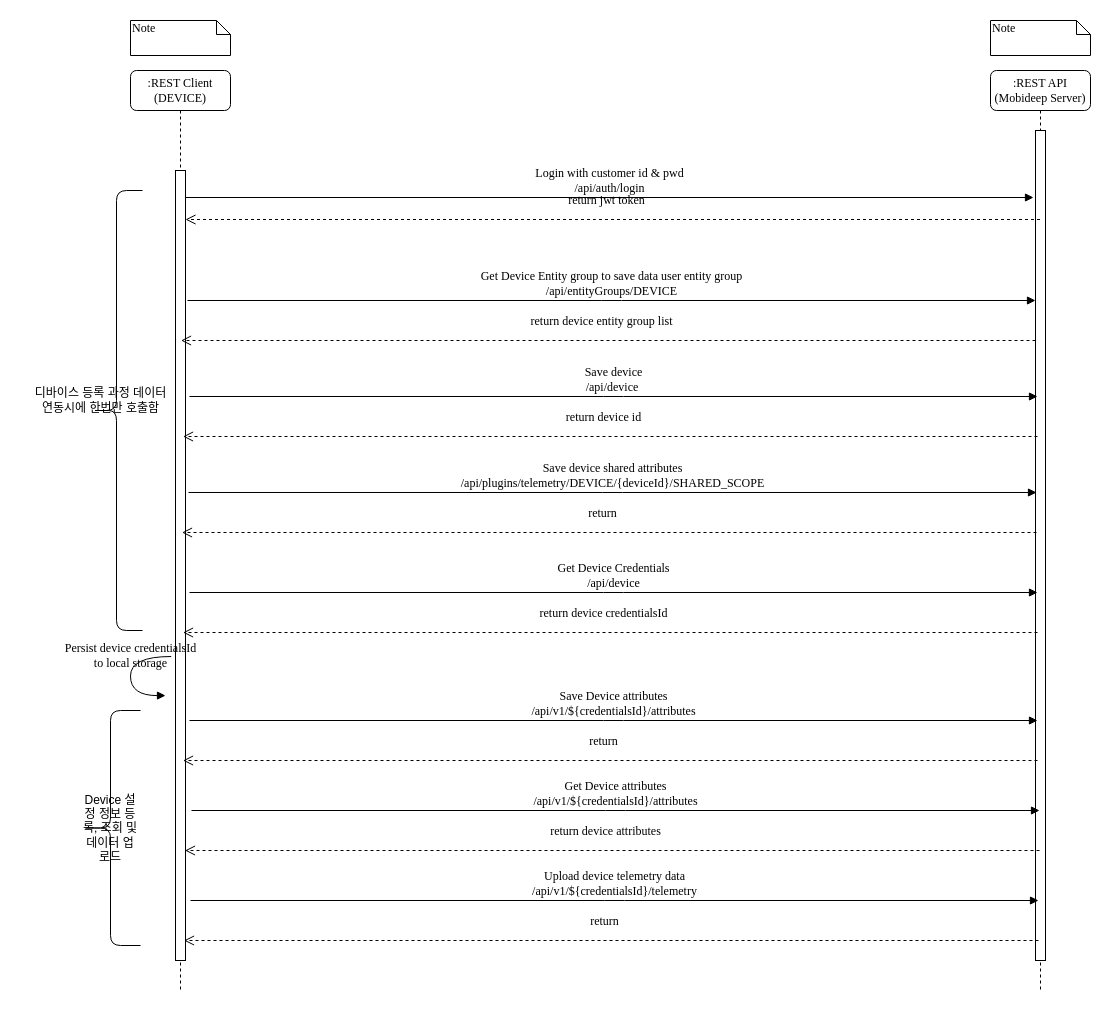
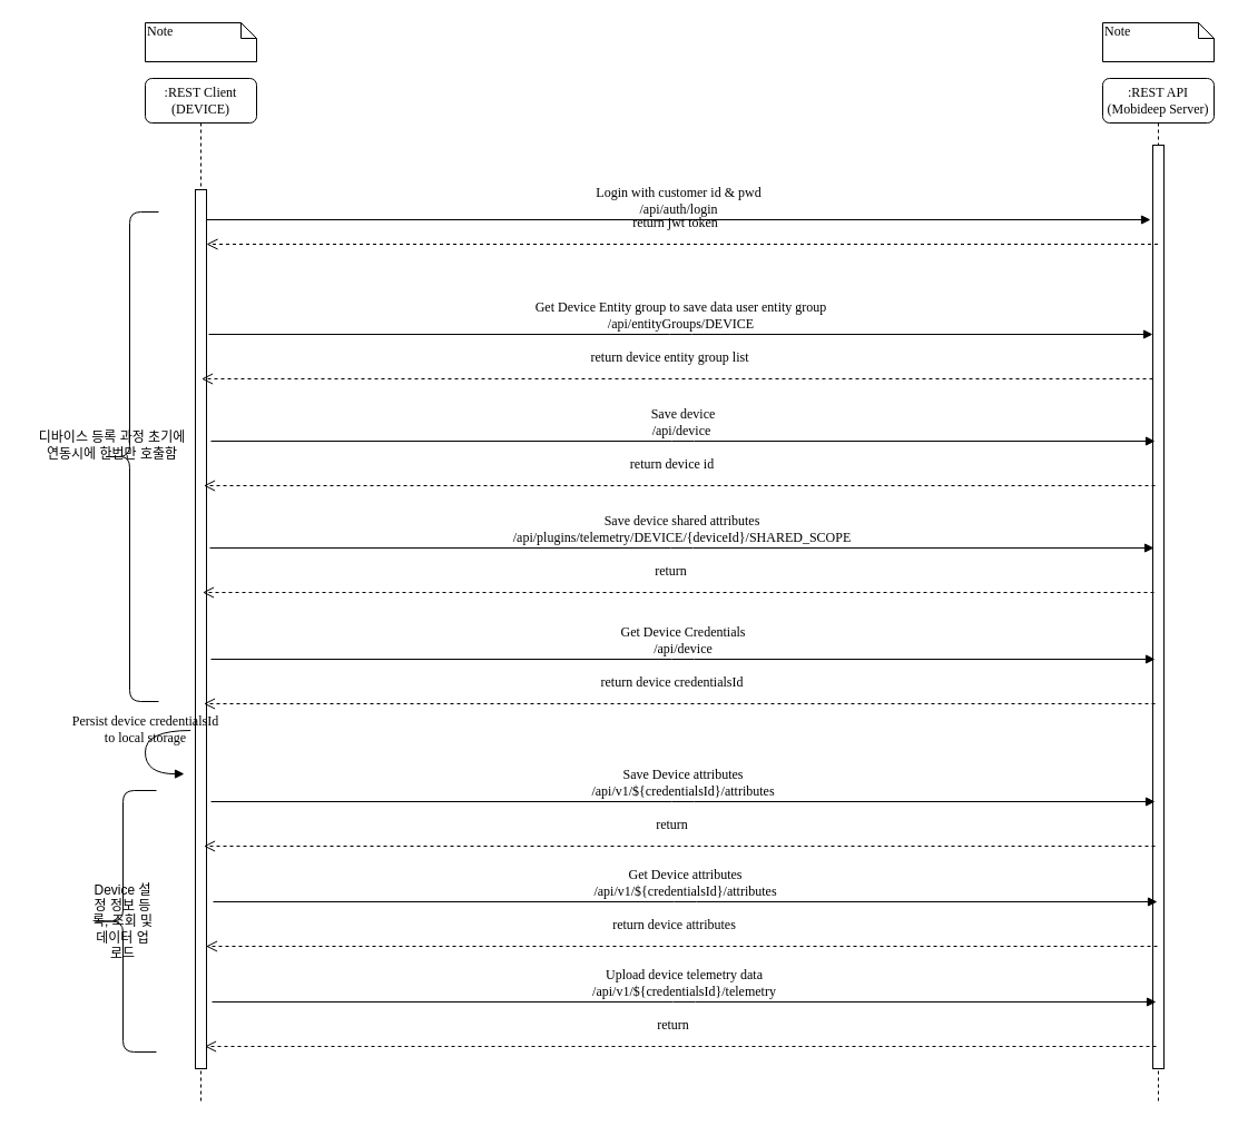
- <mxCell id="27" value="디바이스 등록 과정 데이터 &lt;br&gt;연동시에 한번만 호출함" style="text;html=1;align=center;verticalAlign=middle;resizable=0;points=[];autosize=1;" parent="1" vertex="1"><mxGeometry x="20" y="385" width="160" height="30" as="geometry" /></mxCell>
+ <mxCell id="27" value="디바이스 등록 과정 초기에 &lt;br&gt;연동시에 한번만 호출함" style="text;html=1;align=center;verticalAlign=middle;resizable=0;points=[];autosize=1;" parent="1" vertex="1"><mxGeometry x="20" y="385" width="160" height="30" as="geometry" /></mxCell>
